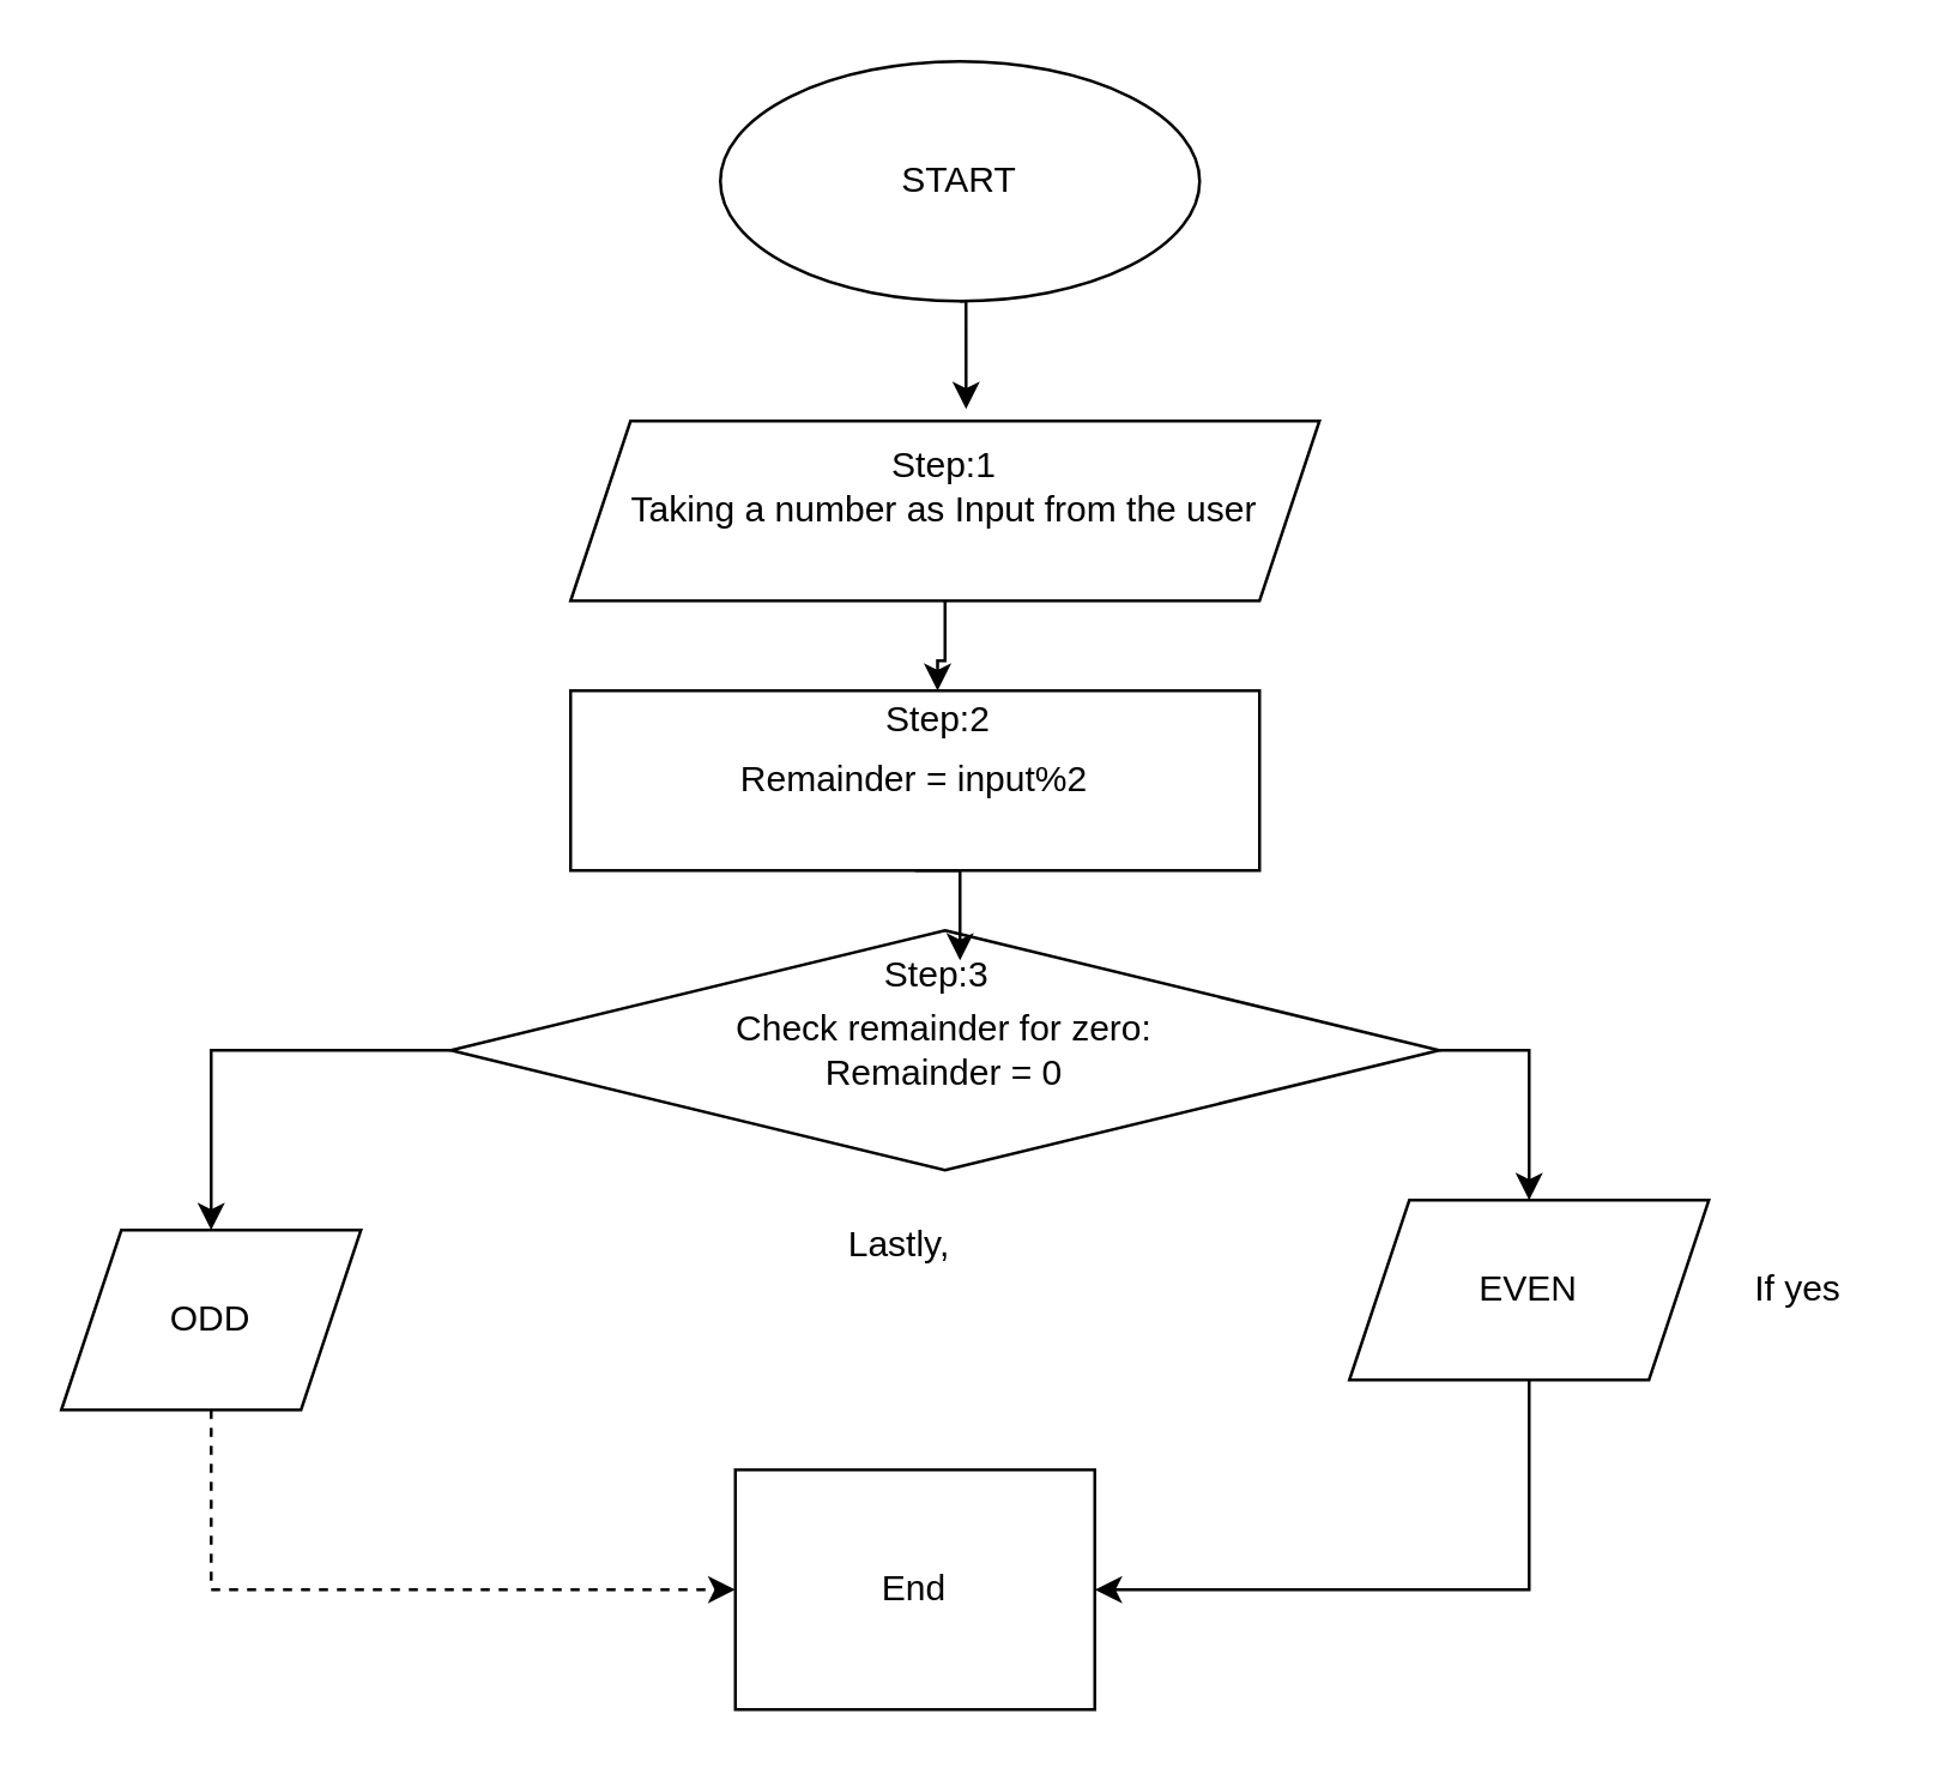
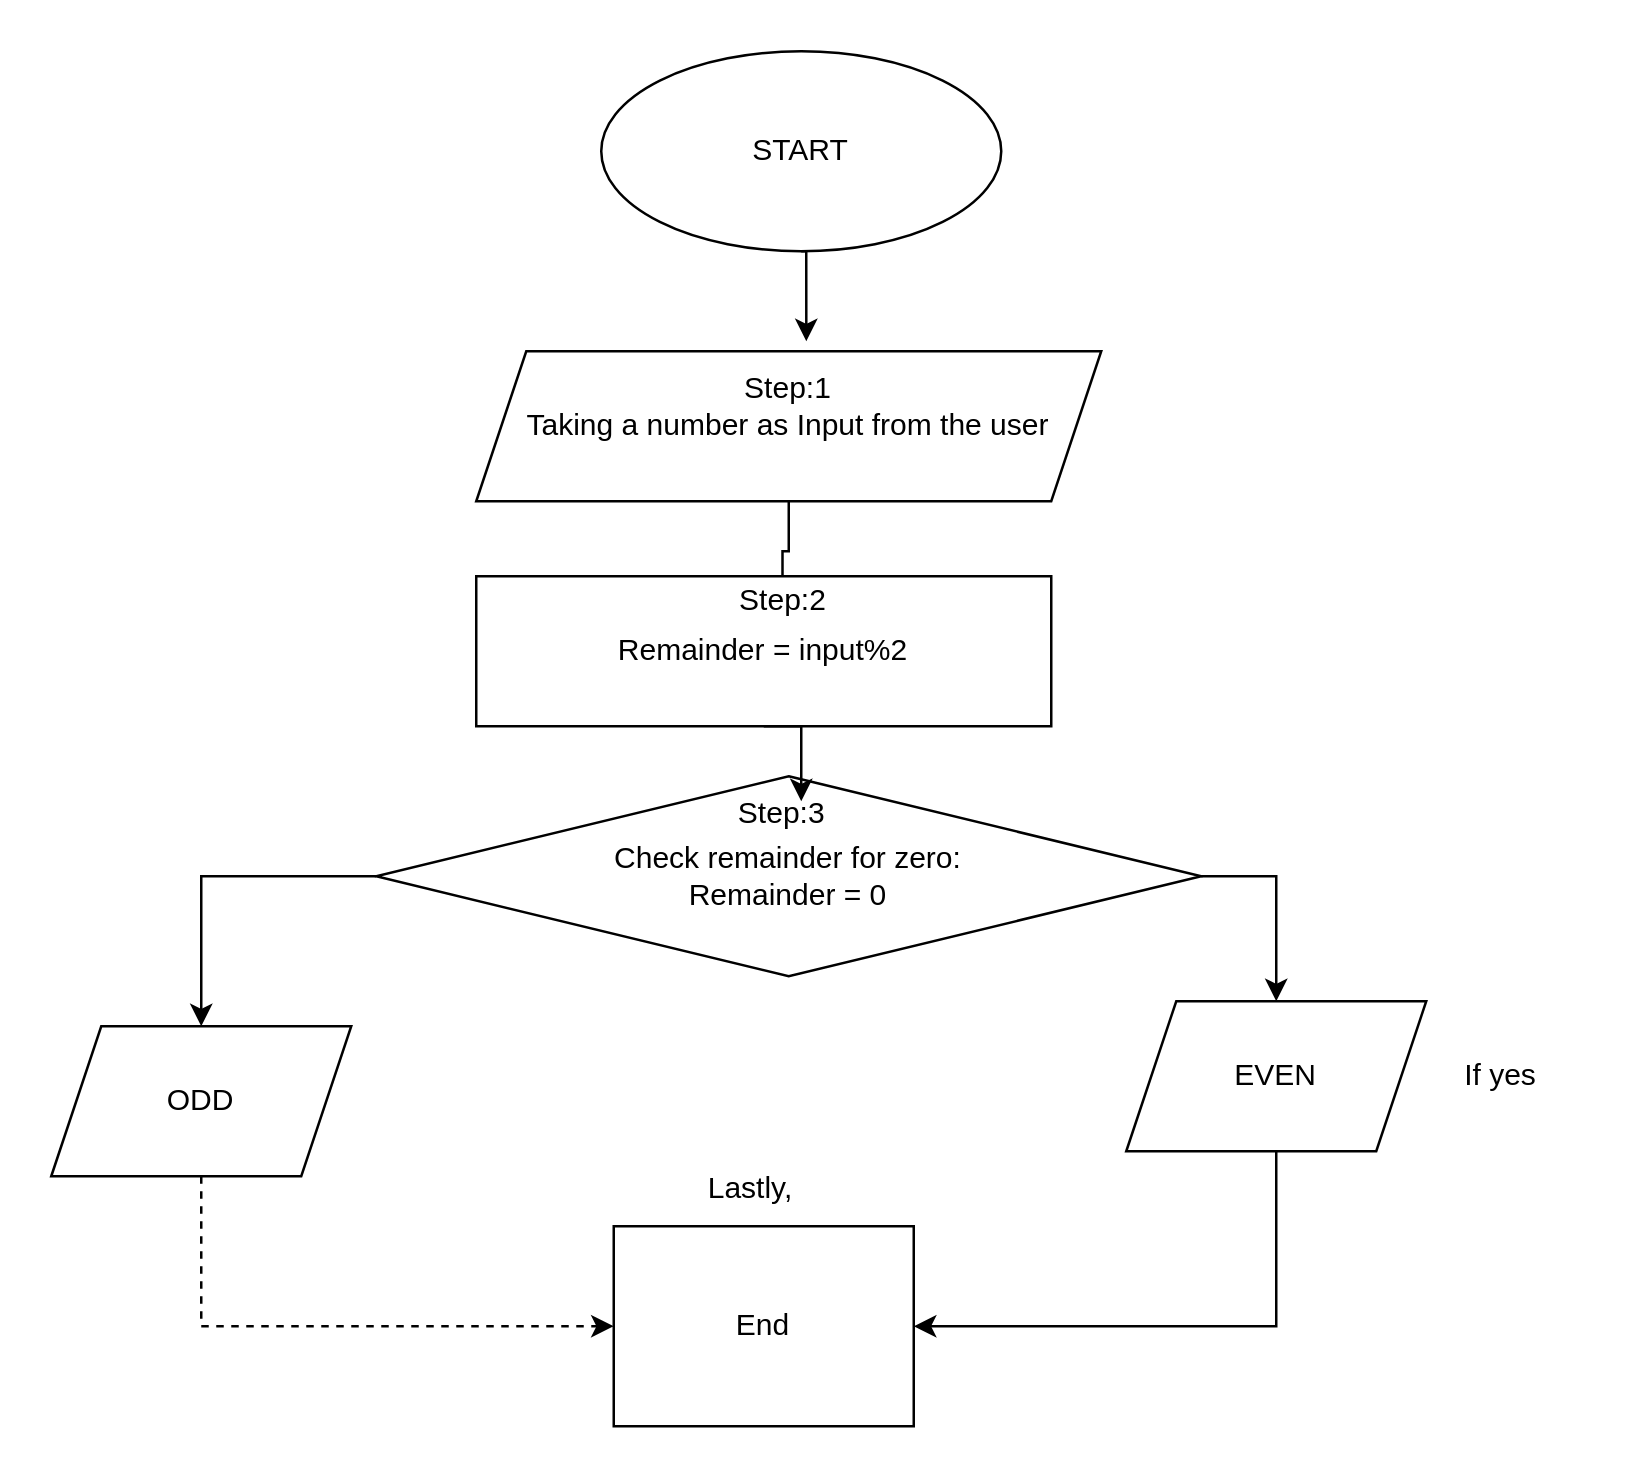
- <mxCell id="3" style="edgeStyle=orthogonalEdgeStyle;rounded=0;orthogonalLoop=1;jettySize=auto;html=1;exitX=0.5;exitY=1;exitDx=0;exitDy=0;" edge="1" parent="1" source="4" target="7"><mxGeometry relative="1" as="geometry" /></mxCell>
+ <mxCell id="3" style="edgeStyle=orthogonalEdgeStyle;rounded=0;orthogonalLoop=1;jettySize=auto;html=1;exitX=0.5;exitY=1;exitDx=0;exitDy=0;endArrow=none;" edge="1" parent="1" source="4" target="7"><mxGeometry relative="1" as="geometry" /></mxCell>
- <mxCell id="18" value="Lastly," style="text;html=1;align=center;verticalAlign=middle;whiteSpace=wrap;rounded=0;" vertex="1" parent="1"><mxGeometry x="270" y="400" width="60" height="30" as="geometry" /></mxCell>
+ <mxCell id="18" value="Lastly," style="text;html=1;align=center;verticalAlign=middle;whiteSpace=wrap;rounded=0;" vertex="1" parent="1"><mxGeometry x="270" y="460" width="60" height="30" as="geometry" /></mxCell>
- <mxCell id="12" value="ODD" style="shape=parallelogram;perimeter=parallelogramPerimeter;whiteSpace=wrap;html=1;fixedSize=1;" vertex="1" parent="1"><mxGeometry x="20" y="410" width="100" height="60" as="geometry" /></mxCell>
+ <mxCell id="12" value="ODD" style="shape=parallelogram;perimeter=parallelogramPerimeter;whiteSpace=wrap;html=1;fixedSize=1;" vertex="1" parent="1"><mxGeometry x="20" y="410" width="120" height="60" as="geometry" /></mxCell>
